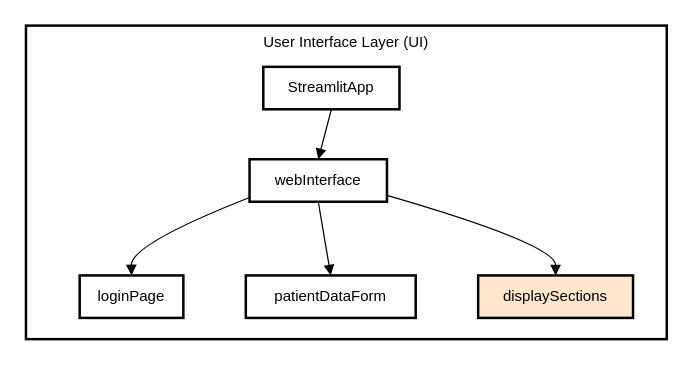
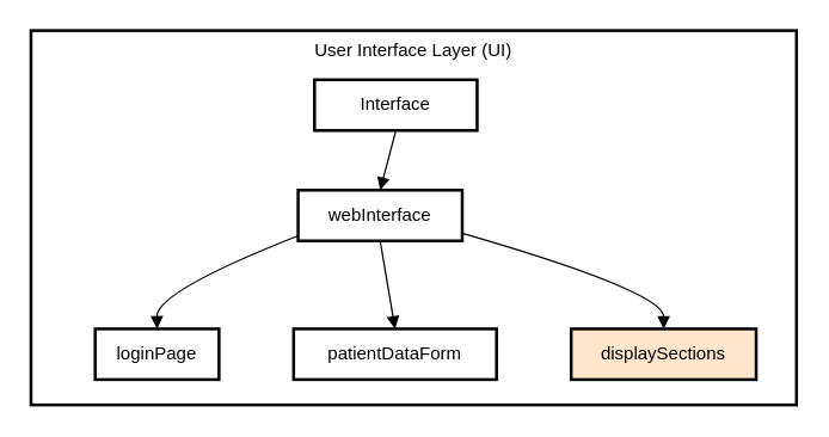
- <mxCell id="4" value="StreamlitApp" style="whiteSpace=wrap;strokeWidth=2;" vertex="1" parent="2"><mxGeometry x="190" y="33" width="109" height="34" as="geometry" /></mxCell>
+ <mxCell id="4" value="Interface" style="whiteSpace=wrap;strokeWidth=2;" vertex="1" parent="2"><mxGeometry x="190" y="33" width="109" height="34" as="geometry" /></mxCell>
